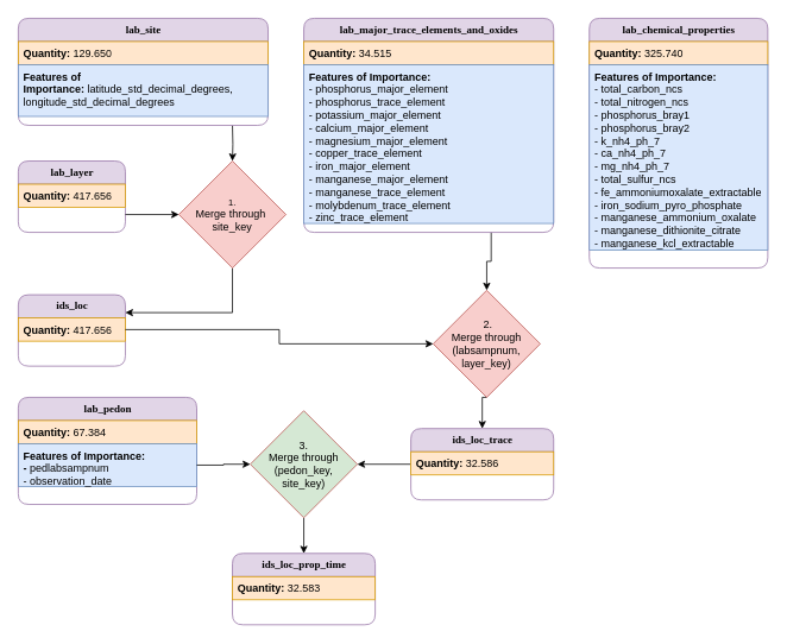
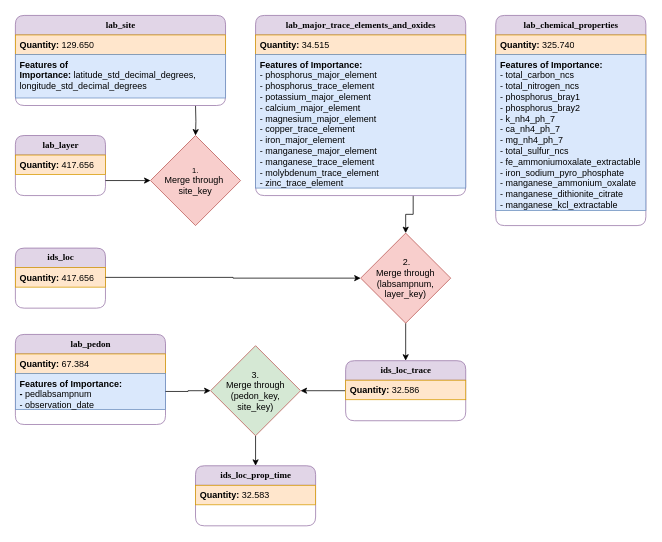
- <mxCell id="25" style="edgeStyle=orthogonalEdgeStyle;rounded=0;orthogonalLoop=1;jettySize=auto;html=1;exitX=0.5;exitY=1;exitDx=0;exitDy=0;entryX=1;entryY=0.25;entryDx=0;entryDy=0;" edge="1" parent="1" source="26" target="28"><mxGeometry relative="1" as="geometry" /></mxCell>
- <mxCell id="31" value="&amp;nbsp;2.&lt;br&gt;Merge through (labsampnum,&lt;br&gt;layer_key)" style="rhombus;whiteSpace=wrap;html=1;fillColor=#f8cecc;strokeColor=#b85450;" vertex="1" parent="1"><mxGeometry x="485" y="325" width="120" height="120" as="geometry" /></mxCell>
+ <mxCell id="31" value="&amp;nbsp;2.&lt;br&gt;Merge through (labsampnum,&lt;br&gt;layer_key)" style="rhombus;whiteSpace=wrap;html=1;fillColor=#f8cecc;strokeColor=#b85450;" vertex="1" parent="1"><mxGeometry x="480" y="310" width="120" height="120" as="geometry" /></mxCell>
